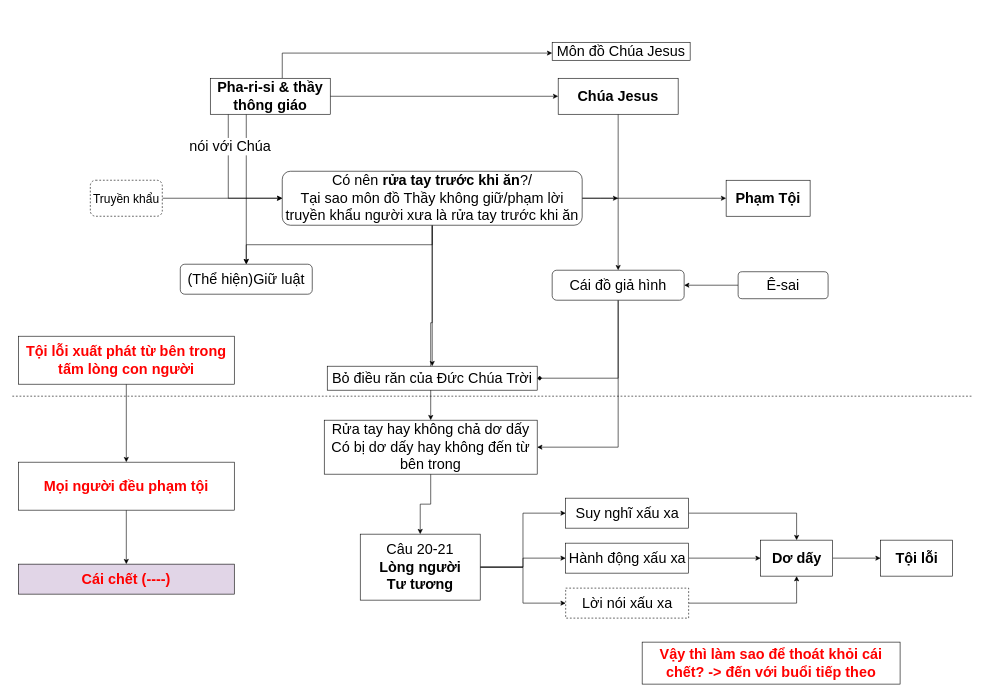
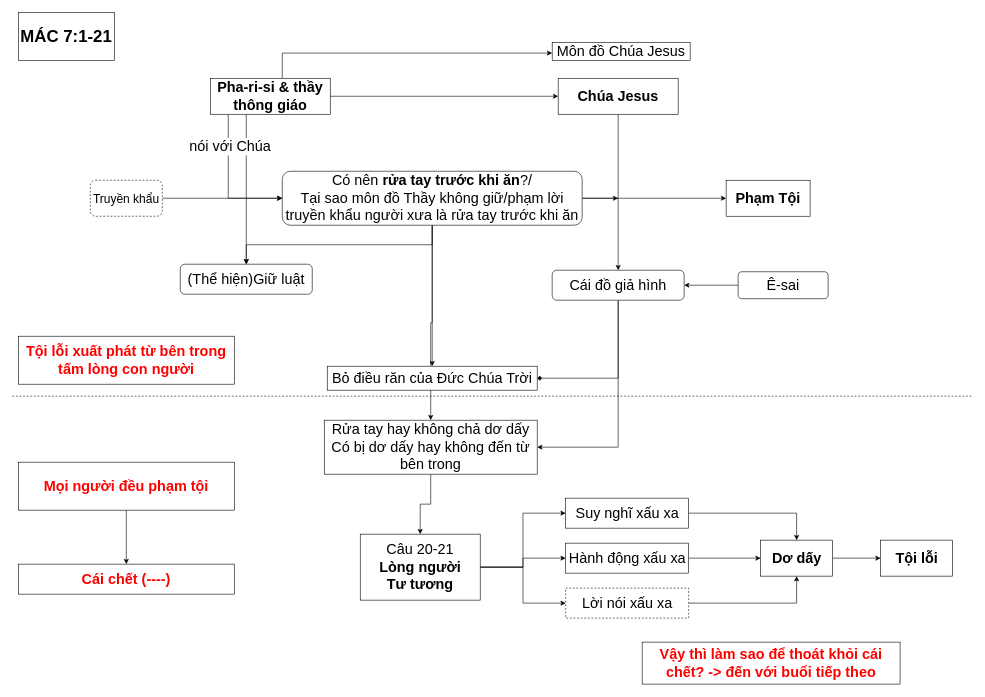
+ <mxCell id="2" value="MÁC 7:1-21" style="rounded=0;whiteSpace=wrap;html=1;fontStyle=1;fontSize=28;" vertex="1" parent="1"><mxGeometry x="30" y="20" width="160" height="80" as="geometry" /></mxCell>
- <mxCell id="44" style="edgeStyle=orthogonalEdgeStyle;rounded=0;orthogonalLoop=1;jettySize=auto;html=1;entryX=0.5;entryY=0;entryDx=0;entryDy=0;fontSize=24;fontColor=#FF0000;" edge="1" parent="1" source="45" target="47"><mxGeometry relative="1" as="geometry" /></mxCell>
- <mxCell id="48" value="Cái chết (----)" style="rounded=0;whiteSpace=wrap;html=1;fontSize=24;fontColor=#FF0000;fontStyle=1;fillColor=#e1d5e7;" vertex="1" parent="1"><mxGeometry x="30" y="940" width="360" height="50" as="geometry" /></mxCell>
+ <mxCell id="48" value="Cái chết (----)" style="rounded=0;whiteSpace=wrap;html=1;fontSize=24;fontColor=#FF0000;fontStyle=1" vertex="1" parent="1"><mxGeometry x="30" y="940" width="360" height="50" as="geometry" /></mxCell>
